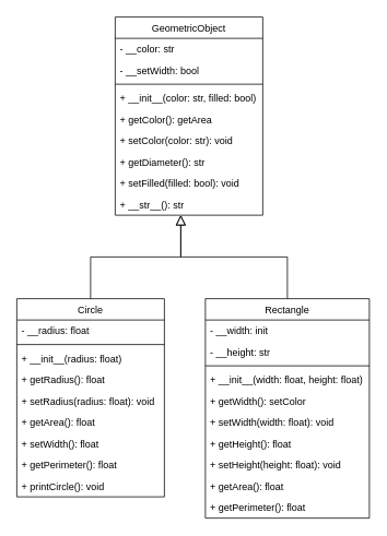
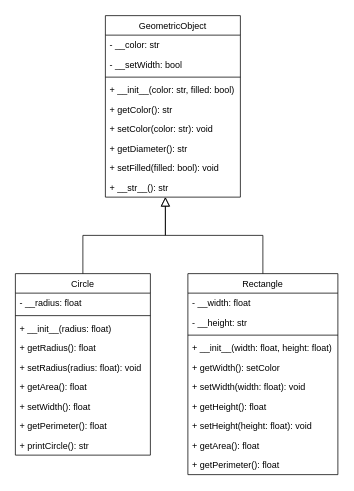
- <mxCell id="7" value="+ getColor(): getArea" style="text;align=left;verticalAlign=top;spacingLeft=4;spacingRight=4;overflow=hidden;rotatable=0;points=[[0,0.5],[1,0.5]];portConstraint=eastwest;" vertex="1" parent="2"><mxGeometry y="112" width="180" height="26" as="geometry" /></mxCell>
+ <mxCell id="7" value="+ getColor(): str" style="text;align=left;verticalAlign=top;spacingLeft=4;spacingRight=4;overflow=hidden;rotatable=0;points=[[0,0.5],[1,0.5]];portConstraint=eastwest;" vertex="1" parent="2"><mxGeometry y="112" width="180" height="26" as="geometry" /></mxCell>
- <mxCell id="24" value="- __width: init" style="text;align=left;verticalAlign=top;spacingLeft=4;spacingRight=4;overflow=hidden;rotatable=0;points=[[0,0.5],[1,0.5]];portConstraint=eastwest;" parent="23" vertex="1"><mxGeometry y="26" width="200" height="26" as="geometry" /></mxCell>
+ <mxCell id="24" value="- __width: float" style="text;align=left;verticalAlign=top;spacingLeft=4;spacingRight=4;overflow=hidden;rotatable=0;points=[[0,0.5],[1,0.5]];portConstraint=eastwest;" parent="23" vertex="1"><mxGeometry y="26" width="200" height="26" as="geometry" /></mxCell>
- <mxCell id="21" value="+ printCircle(): void" style="text;align=left;verticalAlign=top;spacingLeft=4;spacingRight=4;overflow=hidden;rotatable=0;points=[[0,0.5],[1,0.5]];portConstraint=eastwest;" vertex="1" parent="12"><mxGeometry y="216" width="180" height="26" as="geometry" /></mxCell>
+ <mxCell id="21" value="+ printCircle(): str" style="text;align=left;verticalAlign=top;spacingLeft=4;spacingRight=4;overflow=hidden;rotatable=0;points=[[0,0.5],[1,0.5]];portConstraint=eastwest;" vertex="1" parent="12"><mxGeometry y="216" width="180" height="26" as="geometry" /></mxCell>
